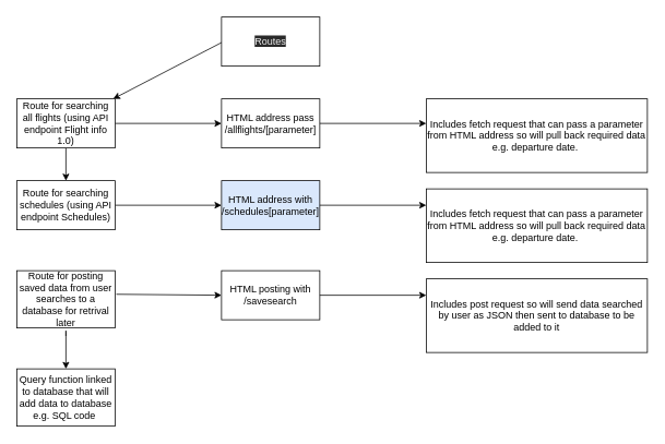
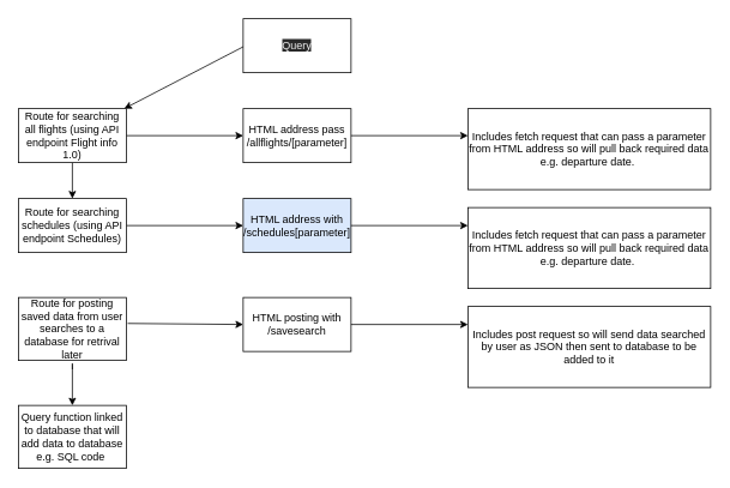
- <mxCell id="3" value="&lt;span style=&quot;color: rgb(240 , 240 , 240) ; font-family: &amp;#34;helvetica&amp;#34; ; font-size: 12px ; font-style: normal ; font-weight: 400 ; letter-spacing: normal ; text-align: center ; text-indent: 0px ; text-transform: none ; word-spacing: 0px ; background-color: rgb(42 , 42 , 42) ; display: inline ; float: none&quot;&gt;Routes&lt;/span&gt;" style="whiteSpace=wrap;html=1;" parent="1" vertex="1"><mxGeometry x="270" y="20" width="120" height="60" as="geometry" /></mxCell>
+ <mxCell id="3" value="&lt;span style=&quot;color: rgb(240 , 240 , 240) ; font-family: &amp;#34;helvetica&amp;#34; ; font-size: 12px ; font-style: normal ; font-weight: 400 ; letter-spacing: normal ; text-align: center ; text-indent: 0px ; text-transform: none ; word-spacing: 0px ; background-color: rgb(42 , 42 , 42) ; display: inline ; float: none&quot;&gt;Query&lt;/span&gt;" style="whiteSpace=wrap;html=1;" parent="1" vertex="1"><mxGeometry x="270" y="20" width="120" height="60" as="geometry" /></mxCell>
